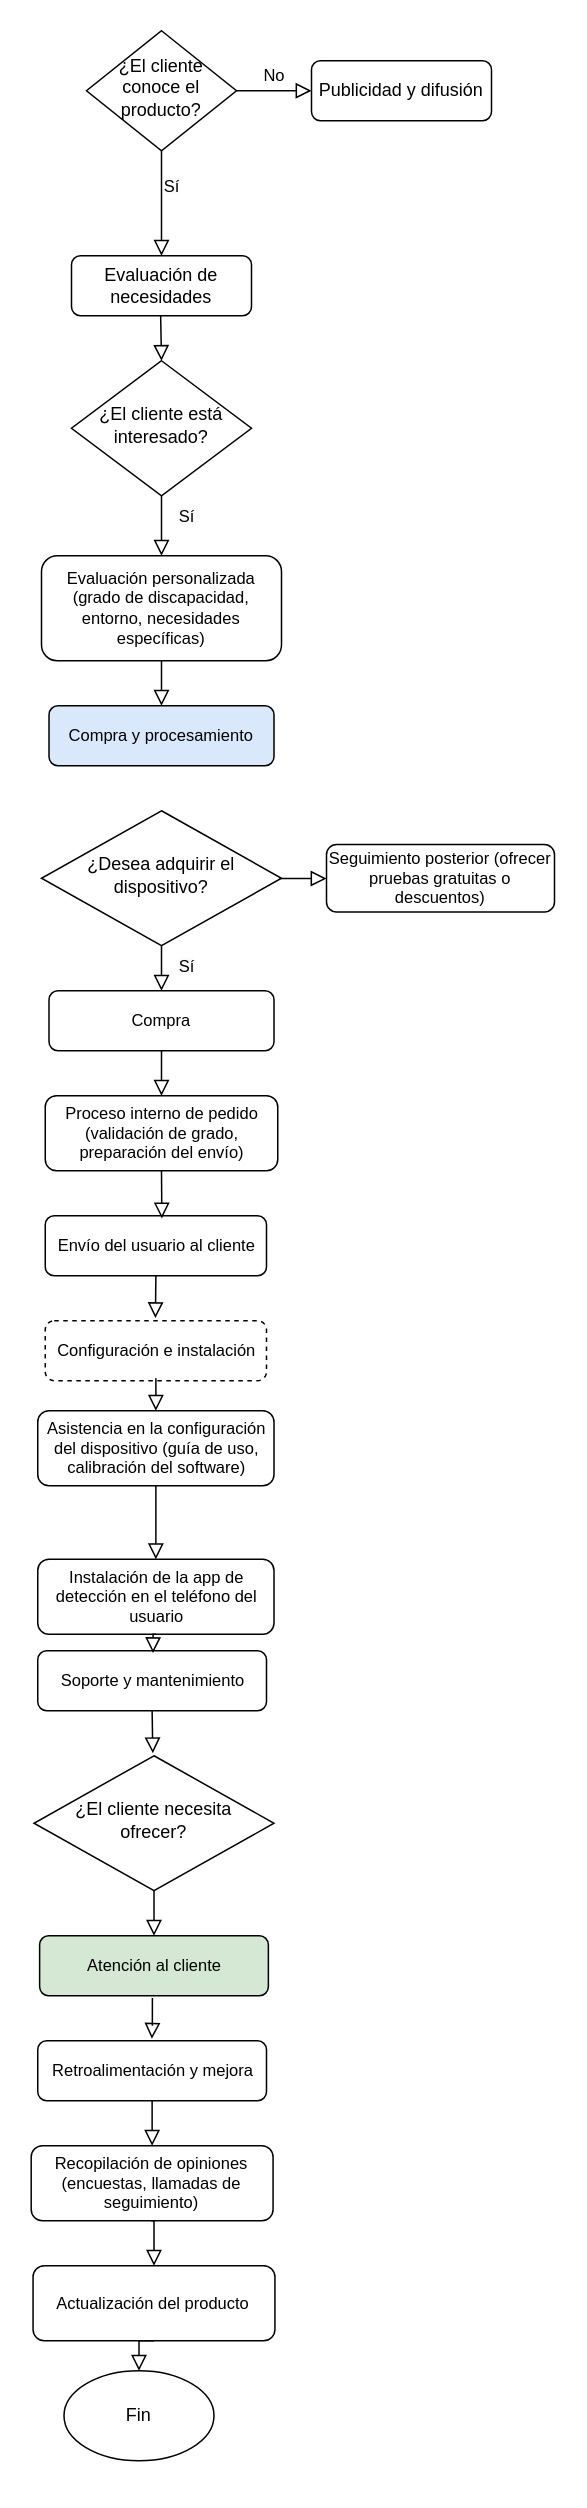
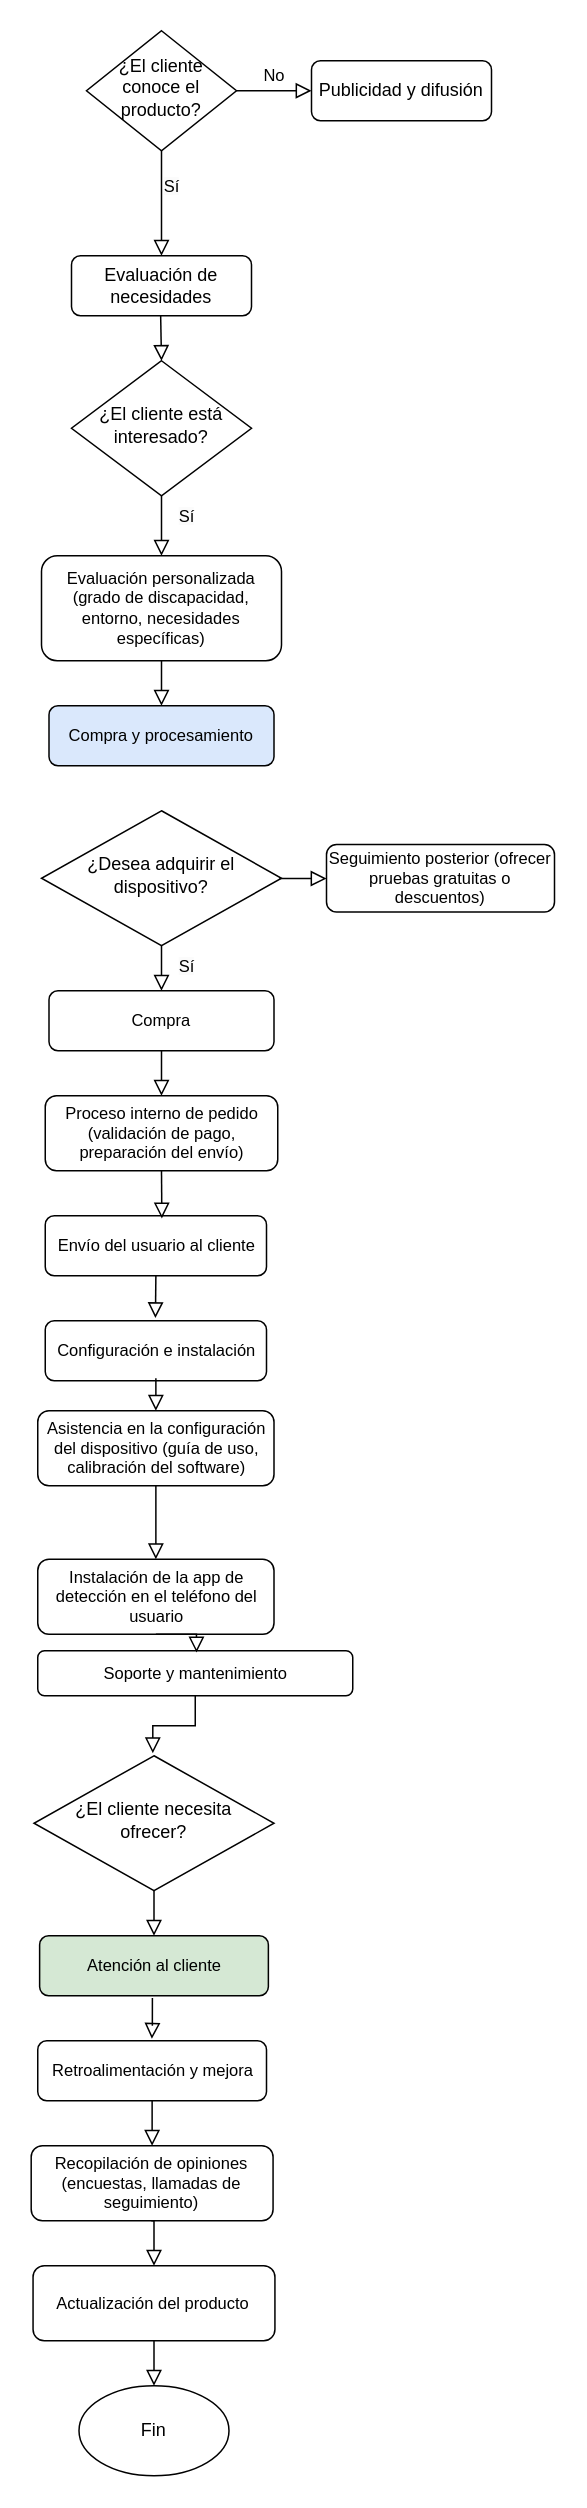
- <mxCell id="20" value="Proceso interno de pedido (validación de grado, preparación del envío)" style="rounded=1;whiteSpace=wrap;html=1;fontSize=11;glass=0;strokeWidth=1;shadow=0;" vertex="1" parent="1"><mxGeometry x="29.5" y="730" width="155" height="50" as="geometry" /></mxCell>
+ <mxCell id="20" value="Proceso interno de pedido (validación de pago, preparación del envío)" style="rounded=1;whiteSpace=wrap;html=1;fontSize=11;glass=0;strokeWidth=1;shadow=0;" vertex="1" parent="1"><mxGeometry x="29.5" y="730" width="155" height="50" as="geometry" /></mxCell>
- <mxCell id="26" value="Configuración e instalación" style="rounded=1;whiteSpace=wrap;html=1;fontSize=11;glass=0;strokeWidth=1;shadow=0;dashed=1;" vertex="1" parent="1"><mxGeometry x="29.5" y="880" width="147.5" height="40" as="geometry" /></mxCell>
+ <mxCell id="26" value="Configuración e instalación" style="rounded=1;whiteSpace=wrap;html=1;fontSize=11;glass=0;strokeWidth=1;shadow=0;" vertex="1" parent="1"><mxGeometry x="29.5" y="880" width="147.5" height="40" as="geometry" /></mxCell>
- <mxCell id="32" value="Soporte y mantenimiento" style="rounded=1;whiteSpace=wrap;html=1;fontSize=11;glass=0;strokeWidth=1;shadow=0;" vertex="1" parent="1"><mxGeometry x="24.5" y="1100" width="152.5" height="40" as="geometry" /></mxCell>
+ <mxCell id="32" value="Soporte y mantenimiento" style="rounded=1;whiteSpace=wrap;html=1;fontSize=11;glass=0;strokeWidth=1;shadow=0;" vertex="1" parent="1"><mxGeometry x="24.5" y="1100" width="210" height="30" as="geometry" /></mxCell>
- <mxCell id="10" value="Fin" style="strokeWidth=1;html=1;shape=mxgraph.flowchart.start_1;whiteSpace=wrap;" vertex="1" parent="1"><mxGeometry x="42" y="1580" width="100" height="60" as="geometry" /></mxCell>
+ <mxCell id="10" value="Fin" style="strokeWidth=1;html=1;shape=mxgraph.flowchart.start_1;whiteSpace=wrap;" vertex="1" parent="1"><mxGeometry x="52" y="1590" width="100" height="60" as="geometry" /></mxCell>
